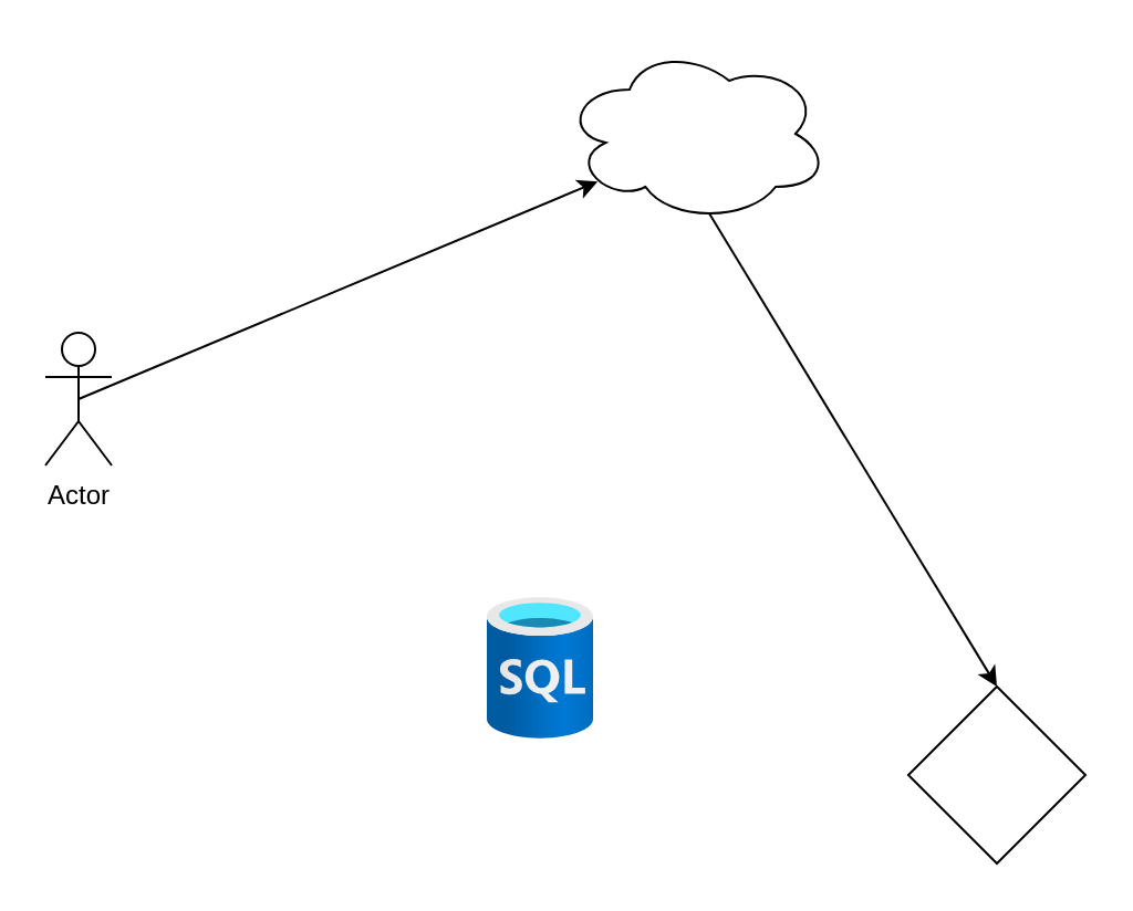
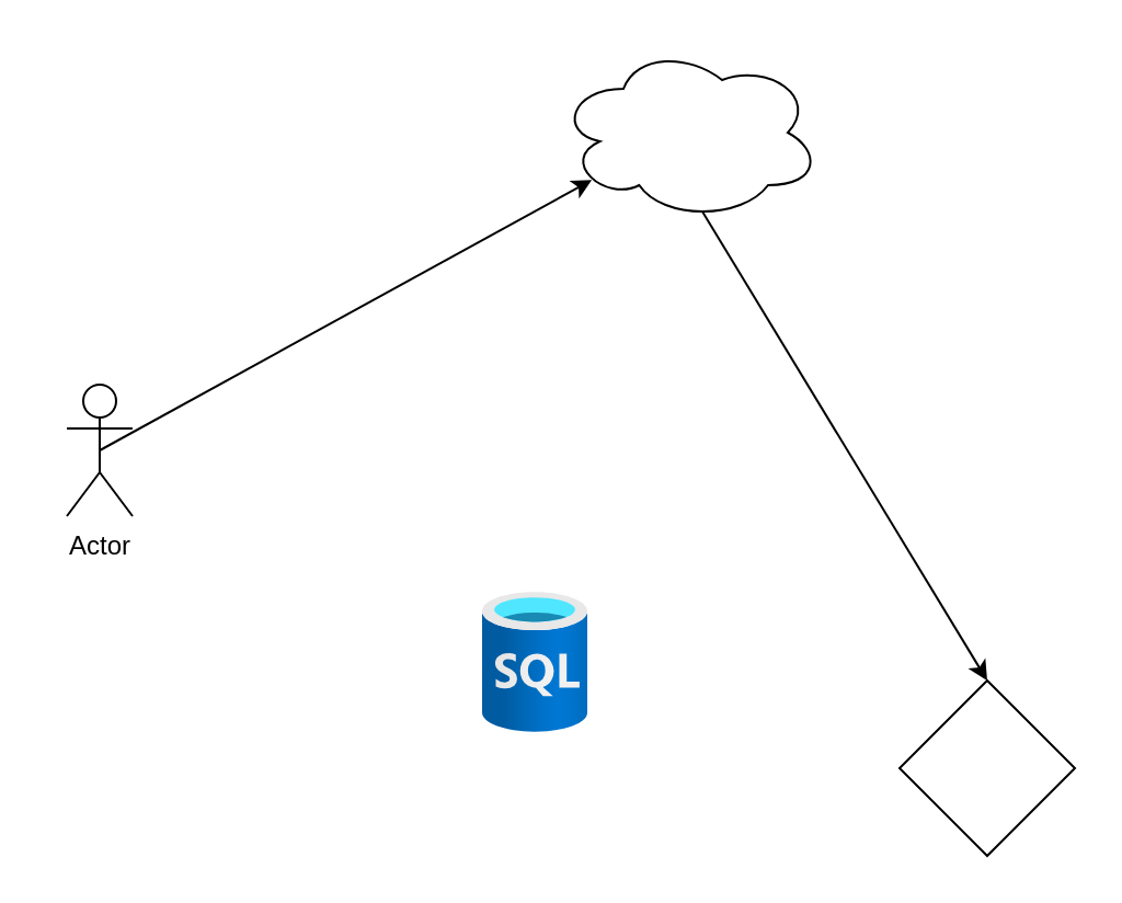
- <mxCell id="2" value="Actor" style="shape=umlActor;verticalLabelPosition=bottom;verticalAlign=top;html=1;outlineConnect=0;" vertex="1" parent="1"><mxGeometry x="20" y="150" width="30" height="60" as="geometry" /></mxCell>
+ <mxCell id="2" value="Actor" style="shape=umlActor;verticalLabelPosition=bottom;verticalAlign=top;html=1;outlineConnect=0;" vertex="1" parent="1"><mxGeometry x="30" y="175" width="30" height="60" as="geometry" /></mxCell>
